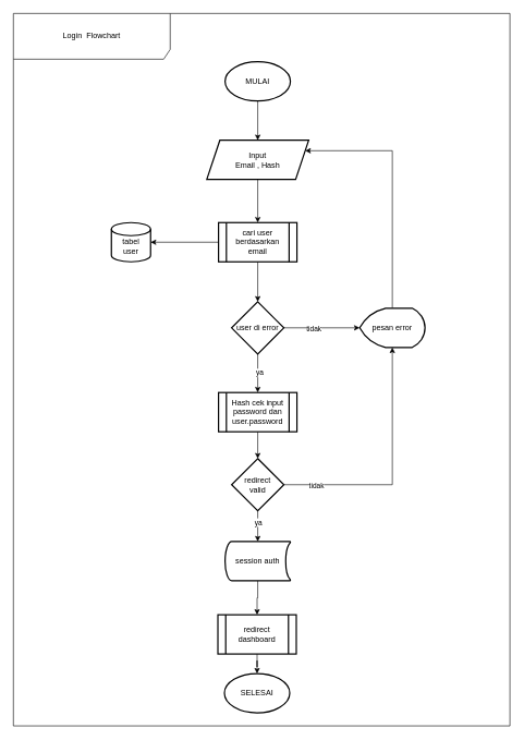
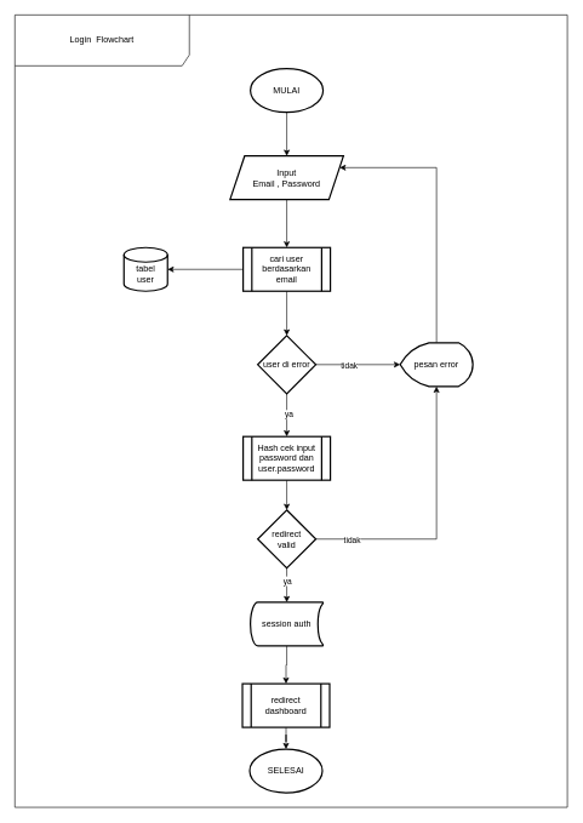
- <mxCell id="6" value="Input&lt;div&gt;Email , Hash&lt;/div&gt;" style="shape=parallelogram;perimeter=parallelogramPerimeter;whiteSpace=wrap;html=1;fixedSize=1;strokeWidth=2;" parent="1" vertex="1"><mxGeometry x="316" y="214" width="156" height="60" as="geometry" /></mxCell>
+ <mxCell id="6" value="Input&lt;div&gt;Email , Password&lt;/div&gt;" style="shape=parallelogram;perimeter=parallelogramPerimeter;whiteSpace=wrap;html=1;fixedSize=1;strokeWidth=2;" parent="1" vertex="1"><mxGeometry x="316" y="214" width="156" height="60" as="geometry" /></mxCell>
